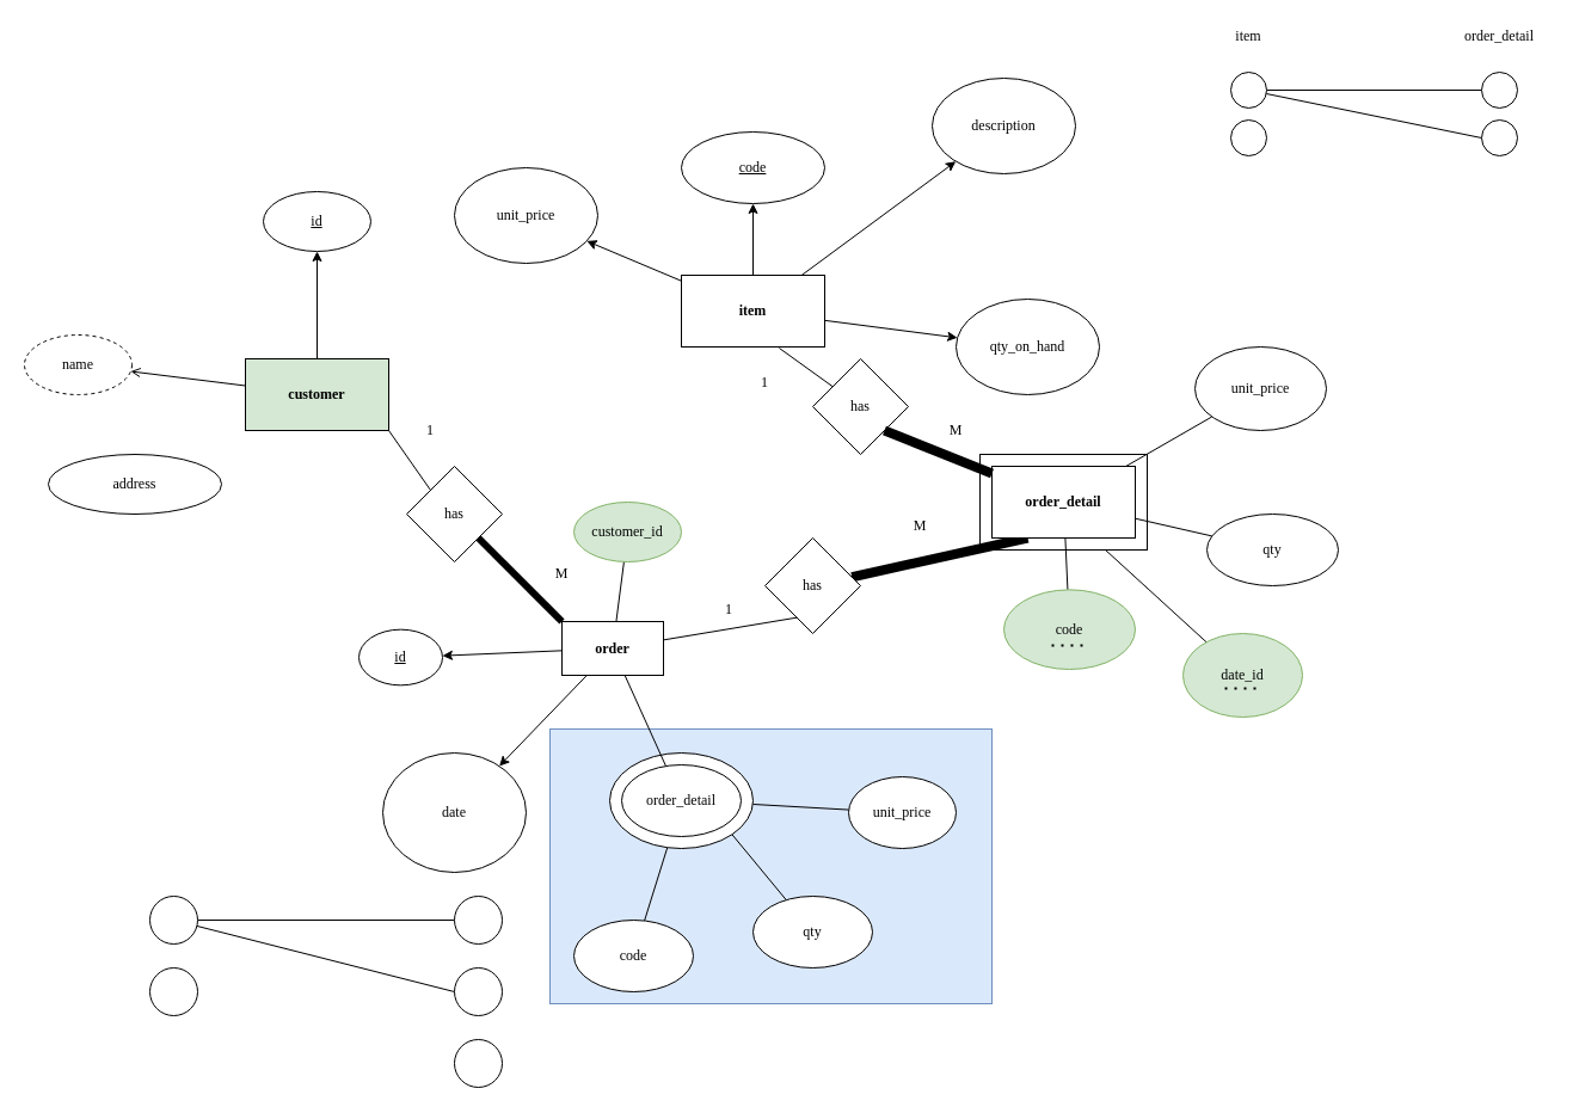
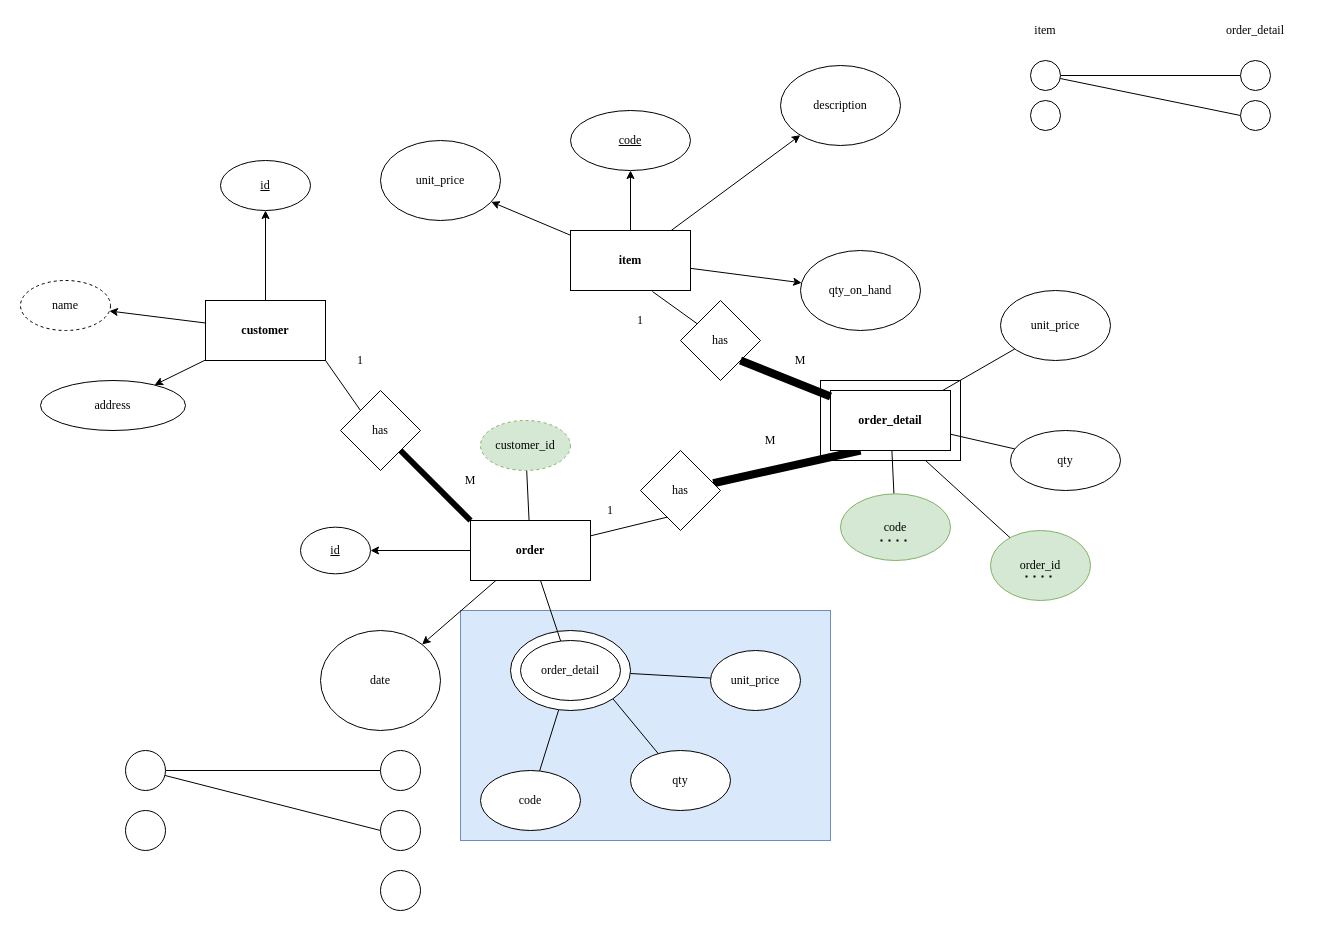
- <mxCell id="10" style="edgeStyle=none;rounded=0;orthogonalLoop=1;jettySize=auto;html=1;fontFamily=Ubuntu;fontSource=https%3A%2F%2Ffonts.googleapis.com%2Fcss%3Ffamily%3DUbuntu;endArrow=open;" parent="1" source="13" target="20" edge="1"><mxGeometry relative="1" as="geometry"><mxPoint x="120" y="320" as="targetPoint" /></mxGeometry></mxCell>
+ <mxCell id="10" style="edgeStyle=none;rounded=0;orthogonalLoop=1;jettySize=auto;html=1;fontFamily=Ubuntu;fontSource=https%3A%2F%2Ffonts.googleapis.com%2Fcss%3Ffamily%3DUbuntu;" parent="1" source="13" target="20" edge="1"><mxGeometry relative="1" as="geometry"><mxPoint x="120" y="320" as="targetPoint" /></mxGeometry></mxCell>
- <mxCell id="13" value="&lt;b&gt;customer&lt;/b&gt;" style="rounded=0;whiteSpace=wrap;html=1;fontFamily=Ubuntu;fontSource=https%3A%2F%2Ffonts.googleapis.com%2Fcss%3Ffamily%3DUbuntu;fillColor=#d5e8d4;" parent="1" vertex="1"><mxGeometry x="205" y="300" width="120" height="60" as="geometry" /></mxCell>
+ <mxCell id="13" value="&lt;b&gt;customer&lt;/b&gt;" style="rounded=0;whiteSpace=wrap;html=1;fontFamily=Ubuntu;fontSource=https%3A%2F%2Ffonts.googleapis.com%2Fcss%3Ffamily%3DUbuntu;" parent="1" vertex="1"><mxGeometry x="205" y="300" width="120" height="60" as="geometry" /></mxCell>
+ <mxCell id="11" style="edgeStyle=none;rounded=0;orthogonalLoop=1;jettySize=auto;html=1;fontFamily=Ubuntu;fontSource=https%3A%2F%2Ffonts.googleapis.com%2Fcss%3Ffamily%3DUbuntu;" parent="1" source="13" target="21" edge="1"><mxGeometry relative="1" as="geometry"><mxPoint x="100" y="420" as="targetPoint" /></mxGeometry></mxCell>
- <mxCell id="59" value="customer_id" style="ellipse;whiteSpace=wrap;html=1;fontFamily=Ubuntu;fontSource=https%3A%2F%2Ffonts.googleapis.com%2Fcss%3Ffamily%3DUbuntu;fillColor=#d5e8d4;strokeColor=#82b366;" vertex="1" parent="1"><mxGeometry x="480" y="420" width="90" height="50" as="geometry" /></mxCell>
+ <mxCell id="59" value="customer_id" style="ellipse;whiteSpace=wrap;html=1;fontFamily=Ubuntu;fontSource=https%3A%2F%2Ffonts.googleapis.com%2Fcss%3Ffamily%3DUbuntu;fillColor=#d5e8d4;strokeColor=#82b366;dashed=1;" vertex="1" parent="1"><mxGeometry x="480" y="420" width="90" height="50" as="geometry" /></mxCell>
- <mxCell id="31" value="&lt;b&gt;order&lt;/b&gt;" style="rounded=0;whiteSpace=wrap;html=1;fontFamily=Ubuntu;fontSource=https%3A%2F%2Ffonts.googleapis.com%2Fcss%3Ffamily%3DUbuntu;" vertex="1" parent="1"><mxGeometry x="470" y="520" width="85" height="45" as="geometry" /></mxCell>
+ <mxCell id="31" value="&lt;b&gt;order&lt;/b&gt;" style="rounded=0;whiteSpace=wrap;html=1;fontFamily=Ubuntu;fontSource=https%3A%2F%2Ffonts.googleapis.com%2Fcss%3Ffamily%3DUbuntu;" vertex="1" parent="1"><mxGeometry x="470" y="520" width="120" height="60" as="geometry" /></mxCell>
- <mxCell id="75" value="date_id" style="ellipse;whiteSpace=wrap;html=1;fontFamily=Ubuntu;fontSource=https%3A%2F%2Ffonts.googleapis.com%2Fcss%3Ffamily%3DUbuntu;fillColor=#d5e8d4;strokeColor=#82b366;" vertex="1" parent="1"><mxGeometry x="990" y="530" width="100" height="70" as="geometry" /></mxCell>
+ <mxCell id="75" value="order_id" style="ellipse;whiteSpace=wrap;html=1;fontFamily=Ubuntu;fontSource=https%3A%2F%2Ffonts.googleapis.com%2Fcss%3Ffamily%3DUbuntu;fillColor=#d5e8d4;strokeColor=#82b366;" vertex="1" parent="1"><mxGeometry x="990" y="530" width="100" height="70" as="geometry" /></mxCell>
